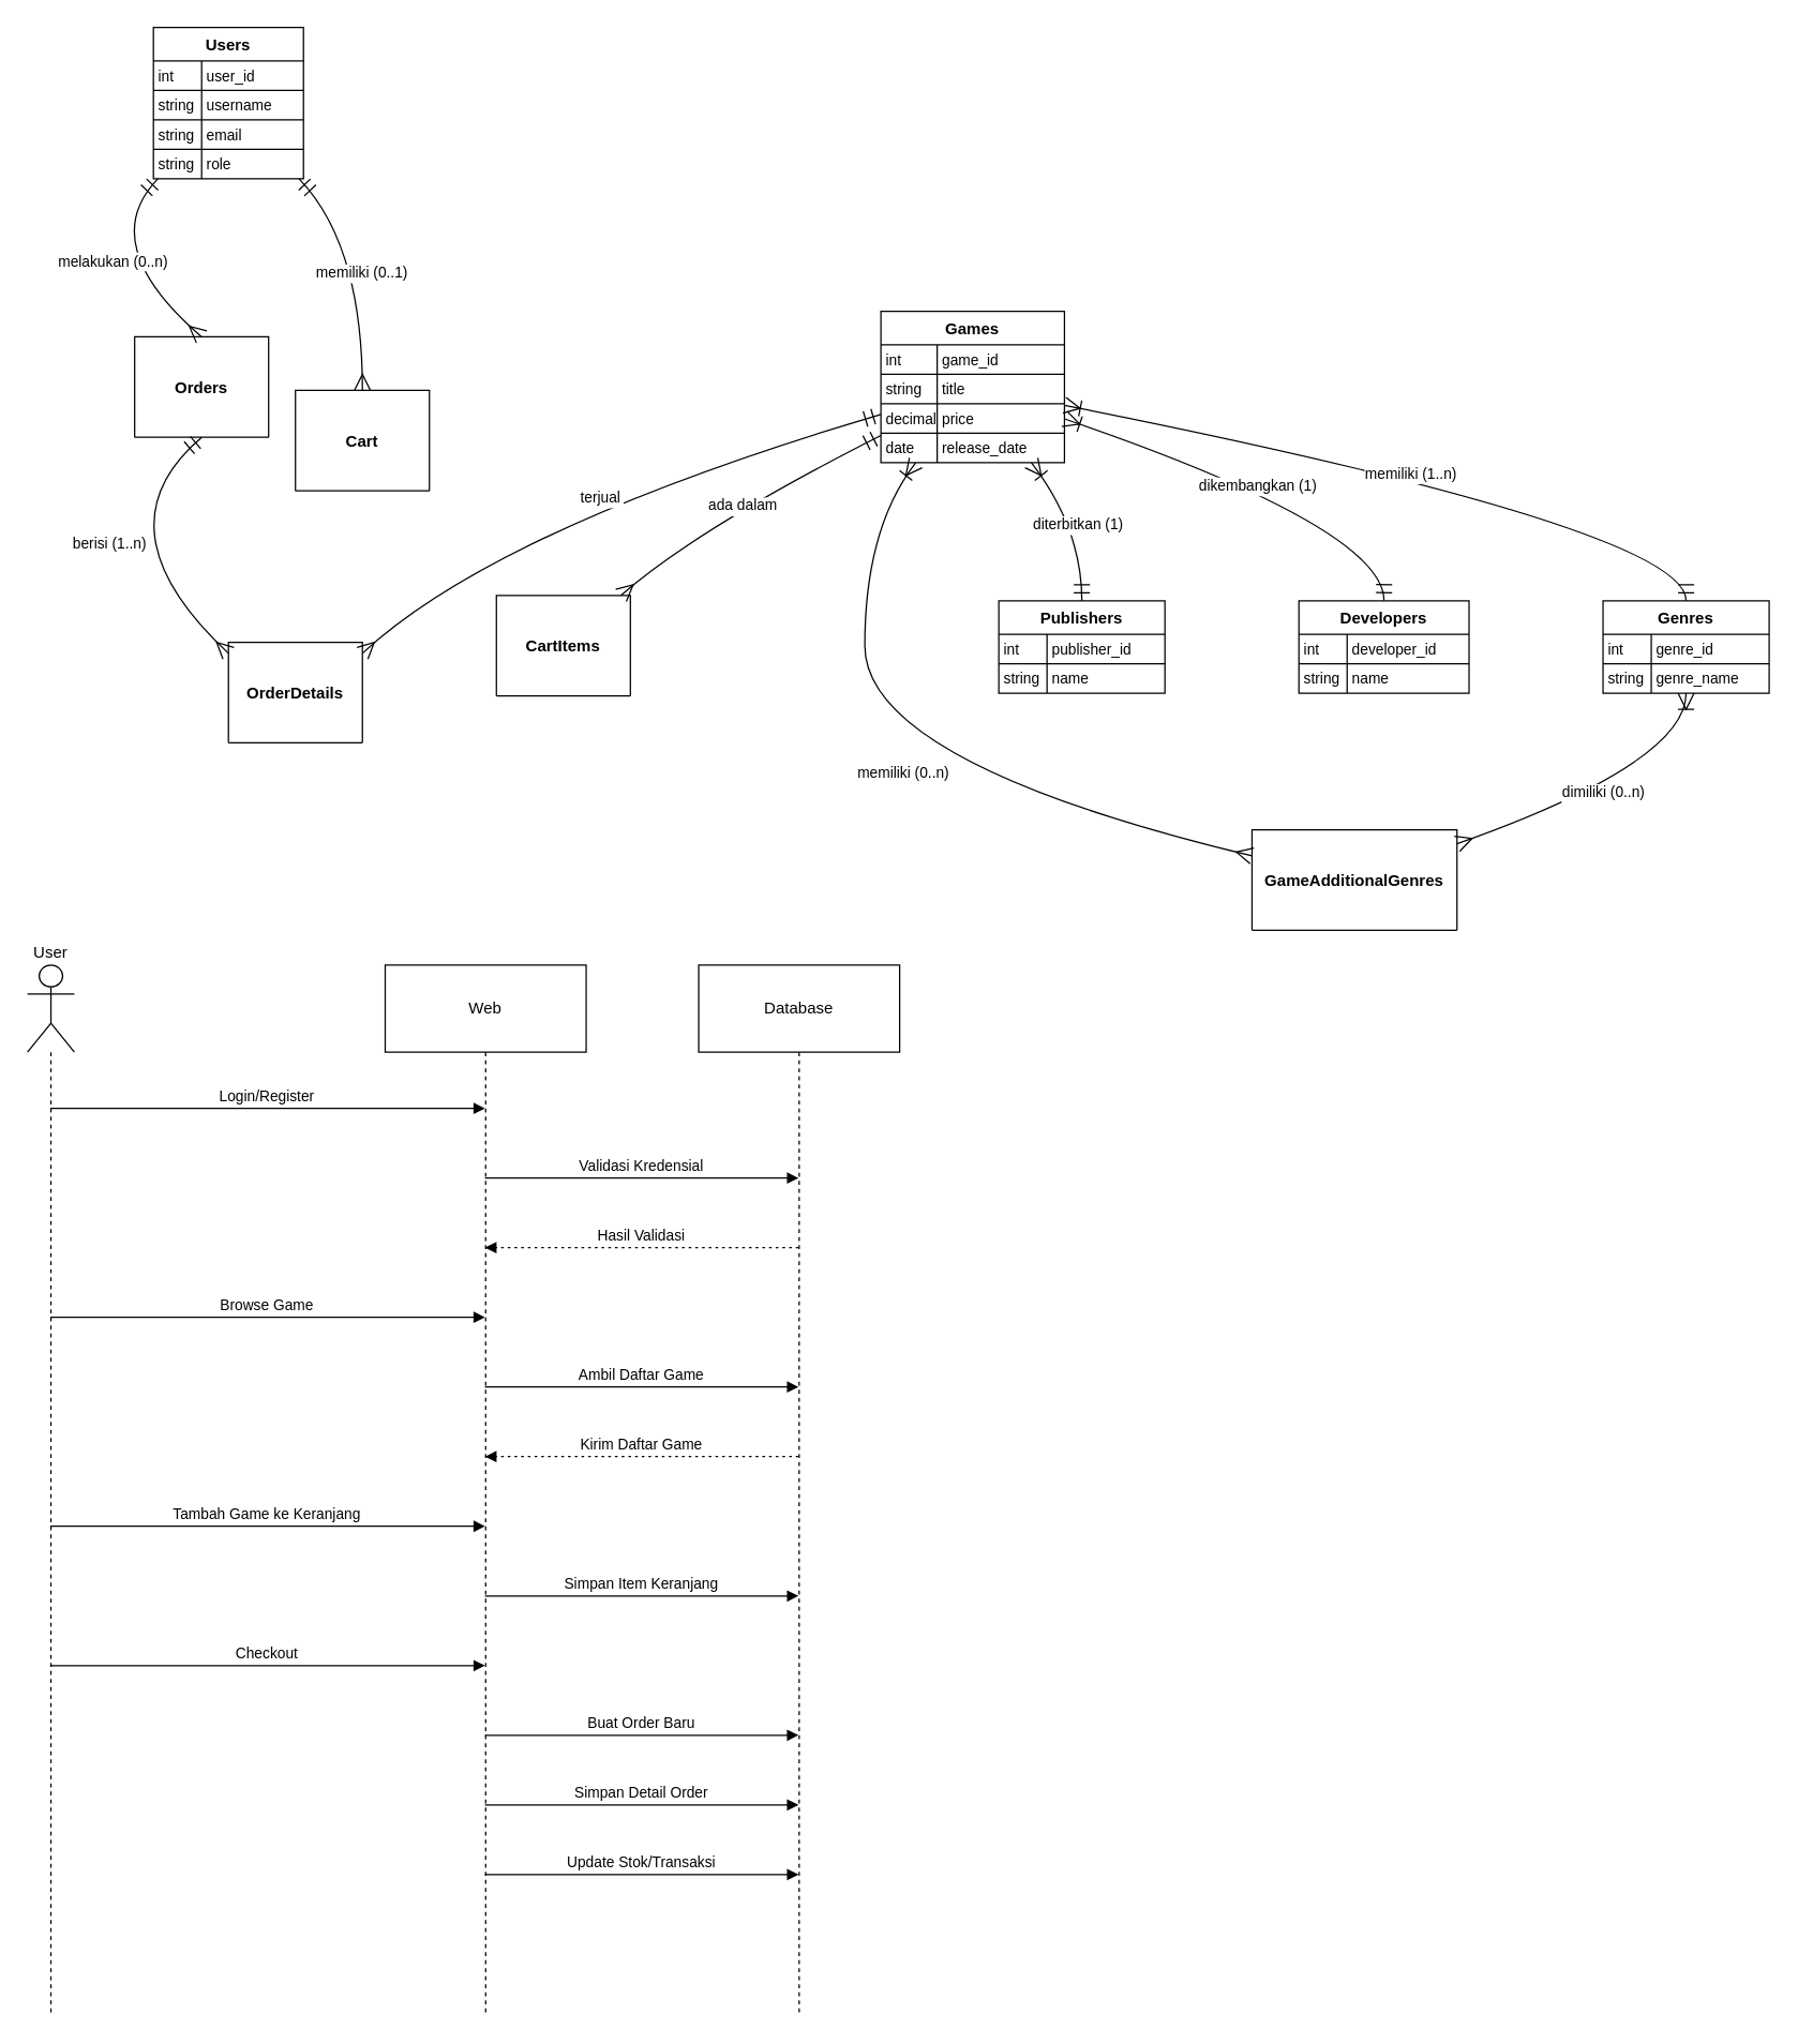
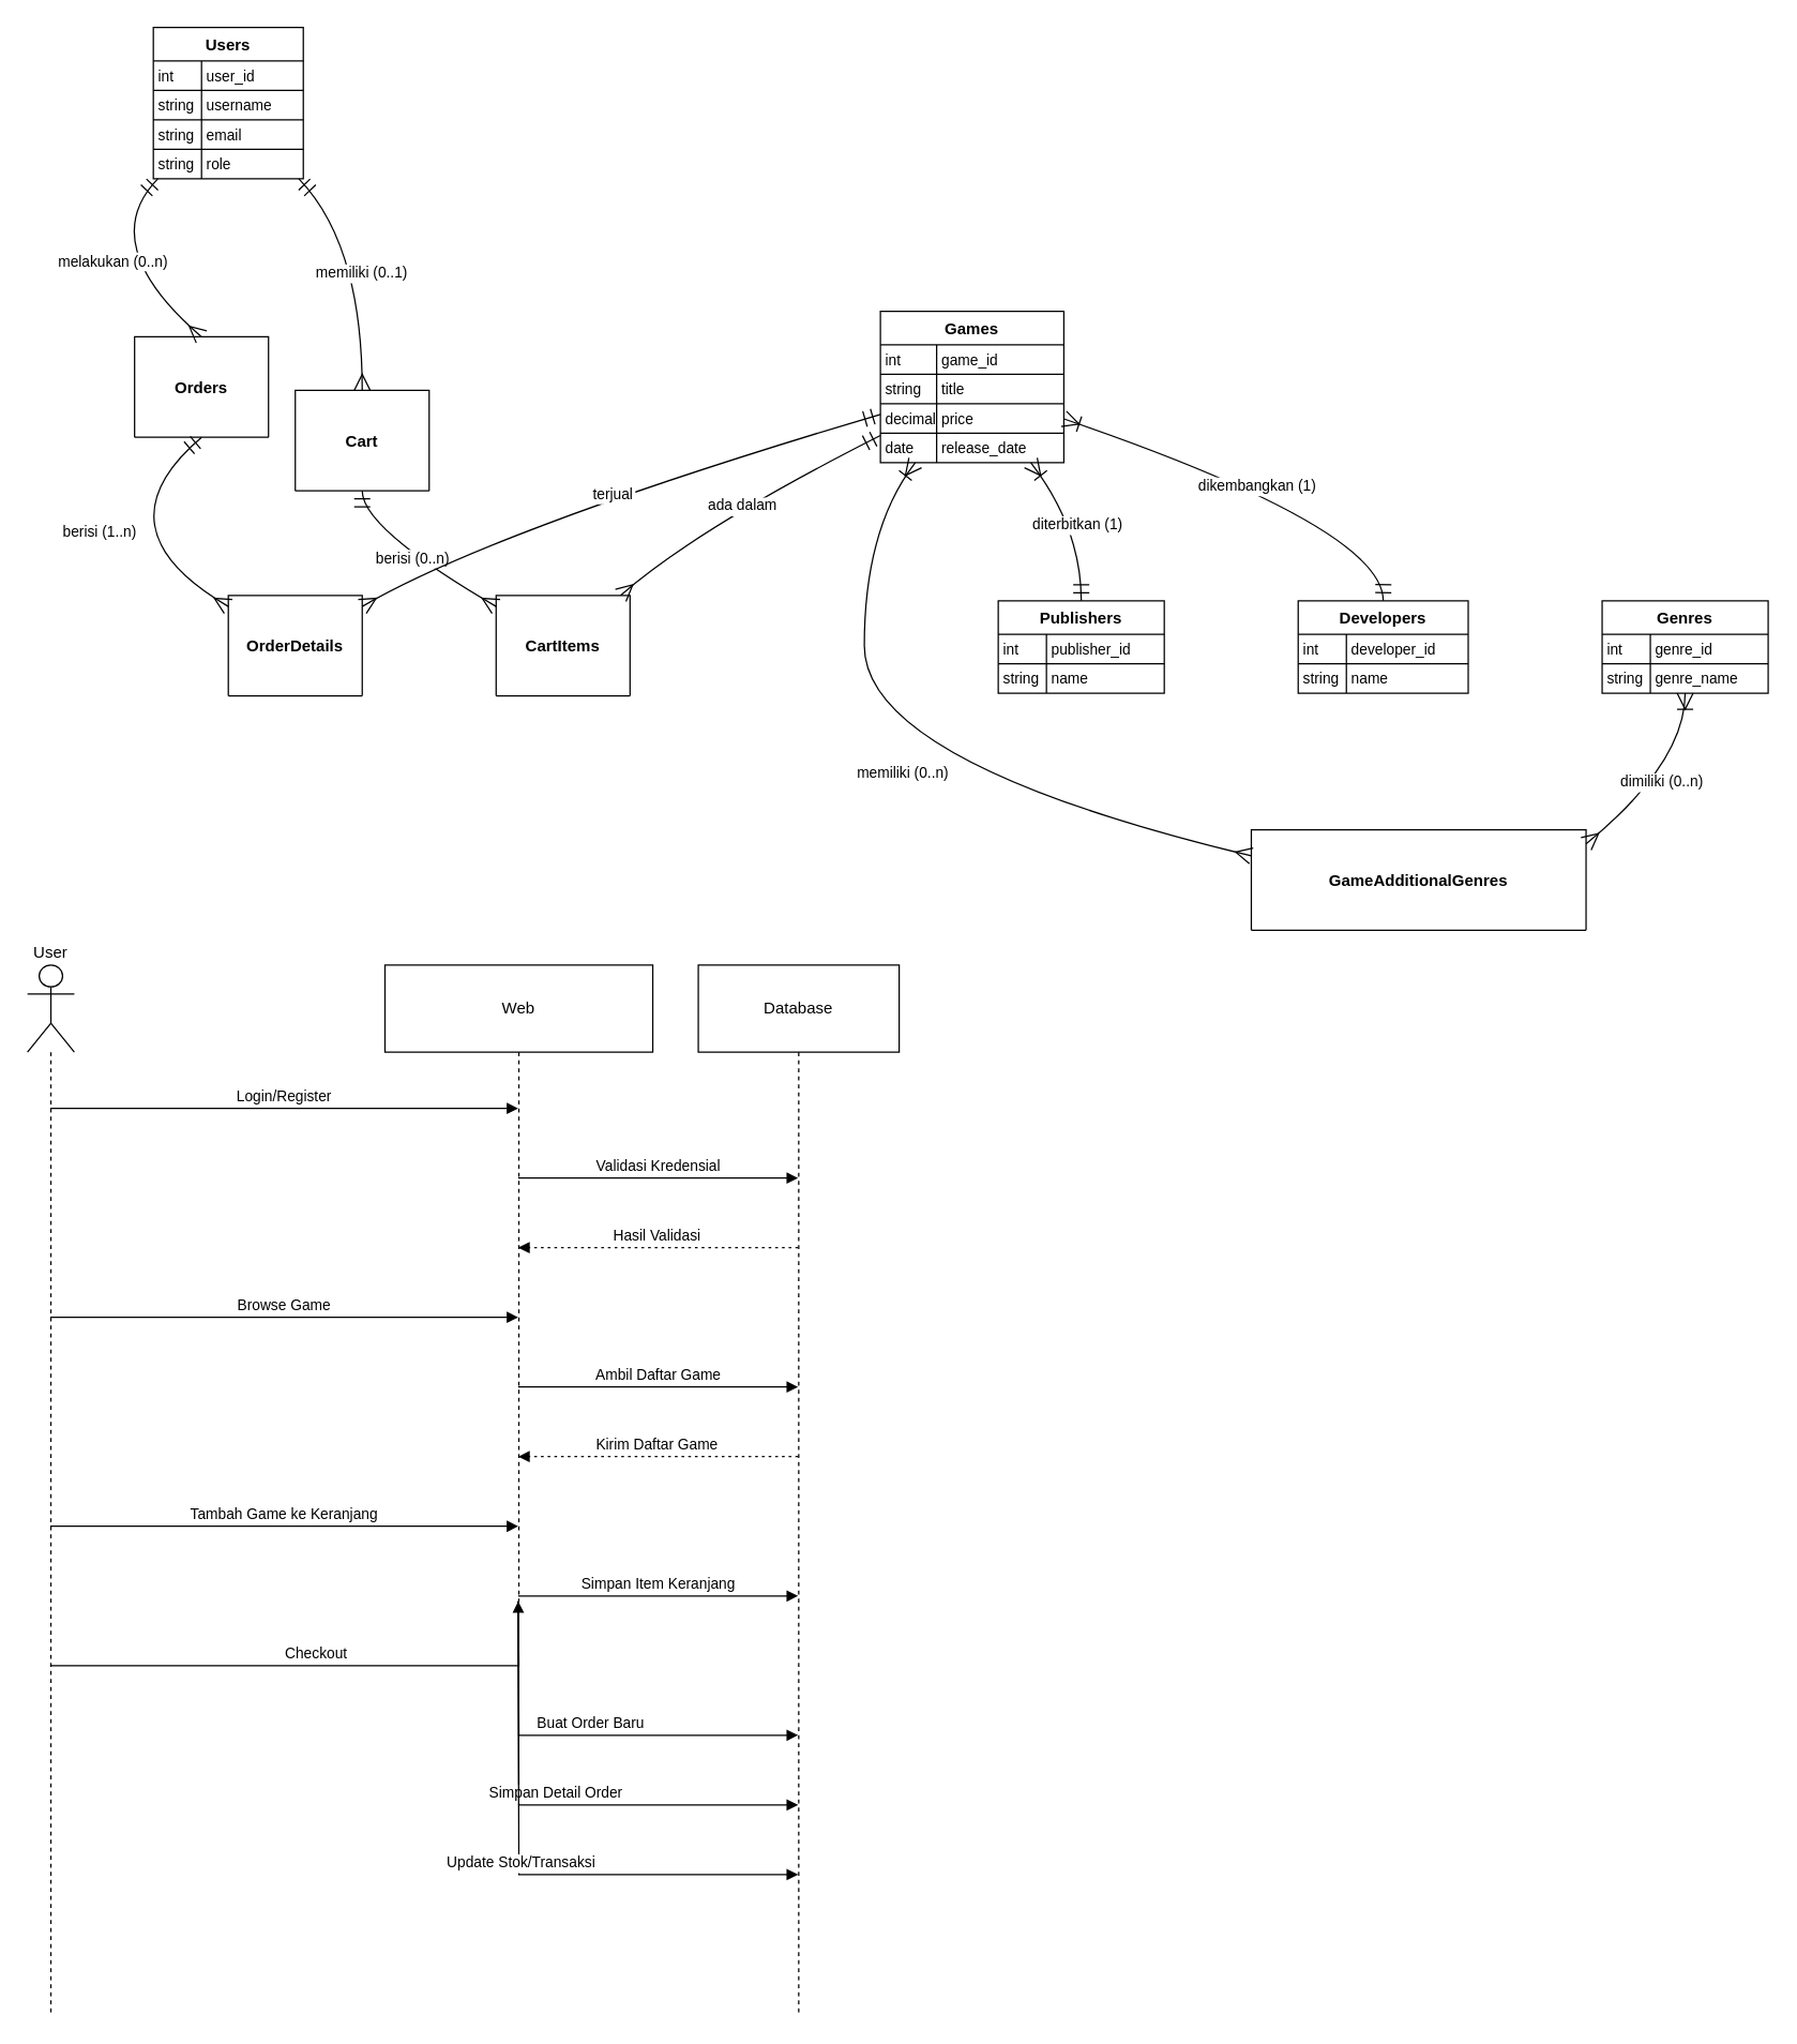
- <mxCell id="56" value="memiliki (1..n)" style="curved=1;startArrow=ERoneToMany;startSize=10;;endArrow=ERmandOne;endSize=10;;exitX=1;exitY=0.62;entryX=0.5;entryY=-0.01;rounded=0;" edge="1" parent="1" source="17" target="30"><mxGeometry relative="1" as="geometry"><Array as="points"><mxPoint x="1258" y="394" /></Array></mxGeometry></mxCell>
+ <mxCell id="61" value="berisi (0..n)" style="curved=1;startArrow=ERmandOne;startSize=10;;endArrow=ERmany;endSize=10;;exitX=0.5;exitY=0.99;entryX=0;entryY=0.11;rounded=0;" edge="1" parent="1" source="15" target="52"><mxGeometry relative="1" as="geometry"><Array as="points"><mxPoint x="270" y="394" /></Array></mxGeometry></mxCell>
- <mxCell id="53" value="OrderDetails" style="shape=table;startSize=75;container=1;collapsible=0;childLayout=tableLayout;fixedRows=1;rowLines=1;fontStyle=1;align=center;resizeLast=1;" vertex="1" parent="1"><mxGeometry x="170" y="479" width="100" height="75" as="geometry" /></mxCell>
+ <mxCell id="53" value="OrderDetails" style="shape=table;startSize=75;container=1;collapsible=0;childLayout=tableLayout;fixedRows=1;rowLines=1;fontStyle=1;align=center;resizeLast=1;" vertex="1" parent="1"><mxGeometry x="170" y="444" width="100" height="75" as="geometry" /></mxCell>
- <mxCell id="51" value="GameAdditionalGenres" style="shape=table;startSize=75;container=1;collapsible=0;childLayout=tableLayout;fixedRows=1;rowLines=1;fontStyle=1;align=center;resizeLast=1;" vertex="1" parent="1"><mxGeometry x="934" y="619" width="153" height="75" as="geometry" /></mxCell>
+ <mxCell id="51" value="GameAdditionalGenres" style="shape=table;startSize=75;container=1;collapsible=0;childLayout=tableLayout;fixedRows=1;rowLines=1;fontStyle=1;align=center;resizeLast=1;" vertex="1" parent="1"><mxGeometry x="934" y="619" width="250" height="75" as="geometry" /></mxCell>
- <mxCell id="66" value="Web" style="shape=umlLifeline;perimeter=lifelinePerimeter;whiteSpace=wrap;container=1;dropTarget=0;collapsible=0;recursiveResize=0;outlineConnect=0;portConstraint=eastwest;newEdgeStyle={&quot;edgeStyle&quot;:&quot;elbowEdgeStyle&quot;,&quot;elbow&quot;:&quot;vertical&quot;,&quot;curved&quot;:0,&quot;rounded&quot;:0};size=65;" vertex="1" parent="1"><mxGeometry x="287" y="720" width="150" height="784" as="geometry" /></mxCell>
+ <mxCell id="66" value="Web" style="shape=umlLifeline;perimeter=lifelinePerimeter;whiteSpace=wrap;container=1;dropTarget=0;collapsible=0;recursiveResize=0;outlineConnect=0;portConstraint=eastwest;newEdgeStyle={&quot;edgeStyle&quot;:&quot;elbowEdgeStyle&quot;,&quot;elbow&quot;:&quot;vertical&quot;,&quot;curved&quot;:0,&quot;rounded&quot;:0};size=65;" vertex="1" parent="1"><mxGeometry x="287" y="720" width="200" height="475" as="geometry" /></mxCell>
